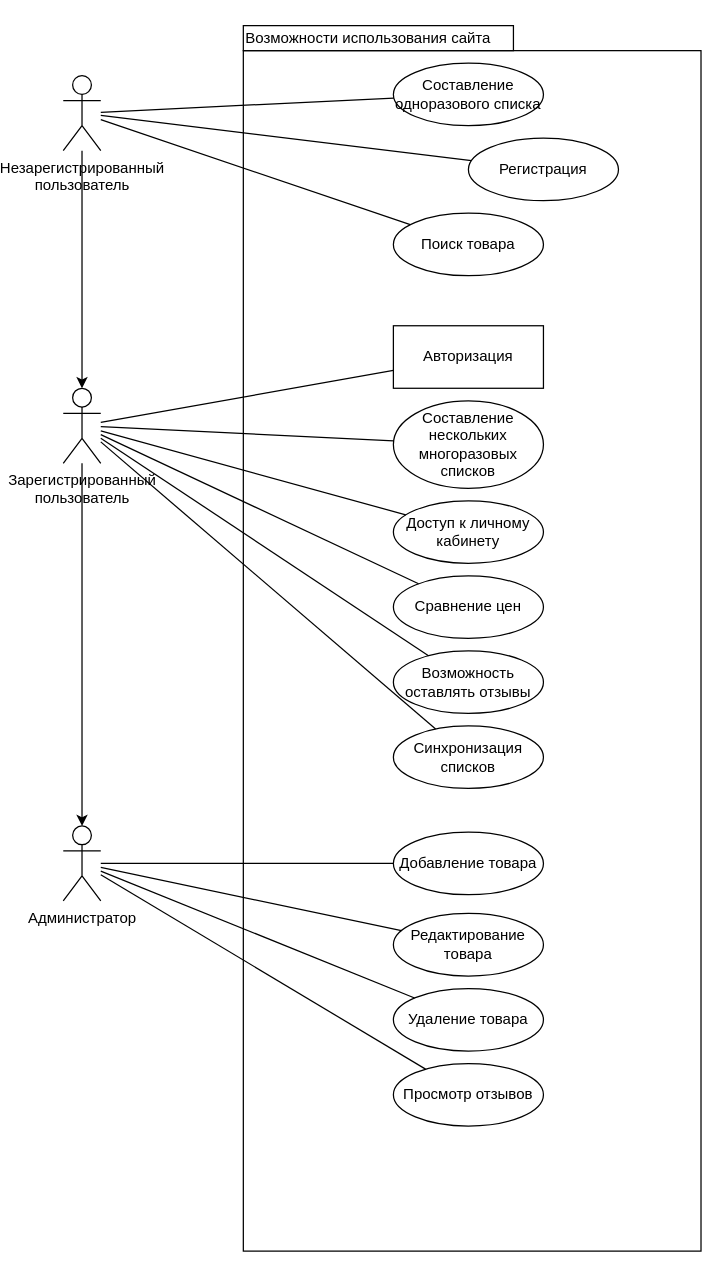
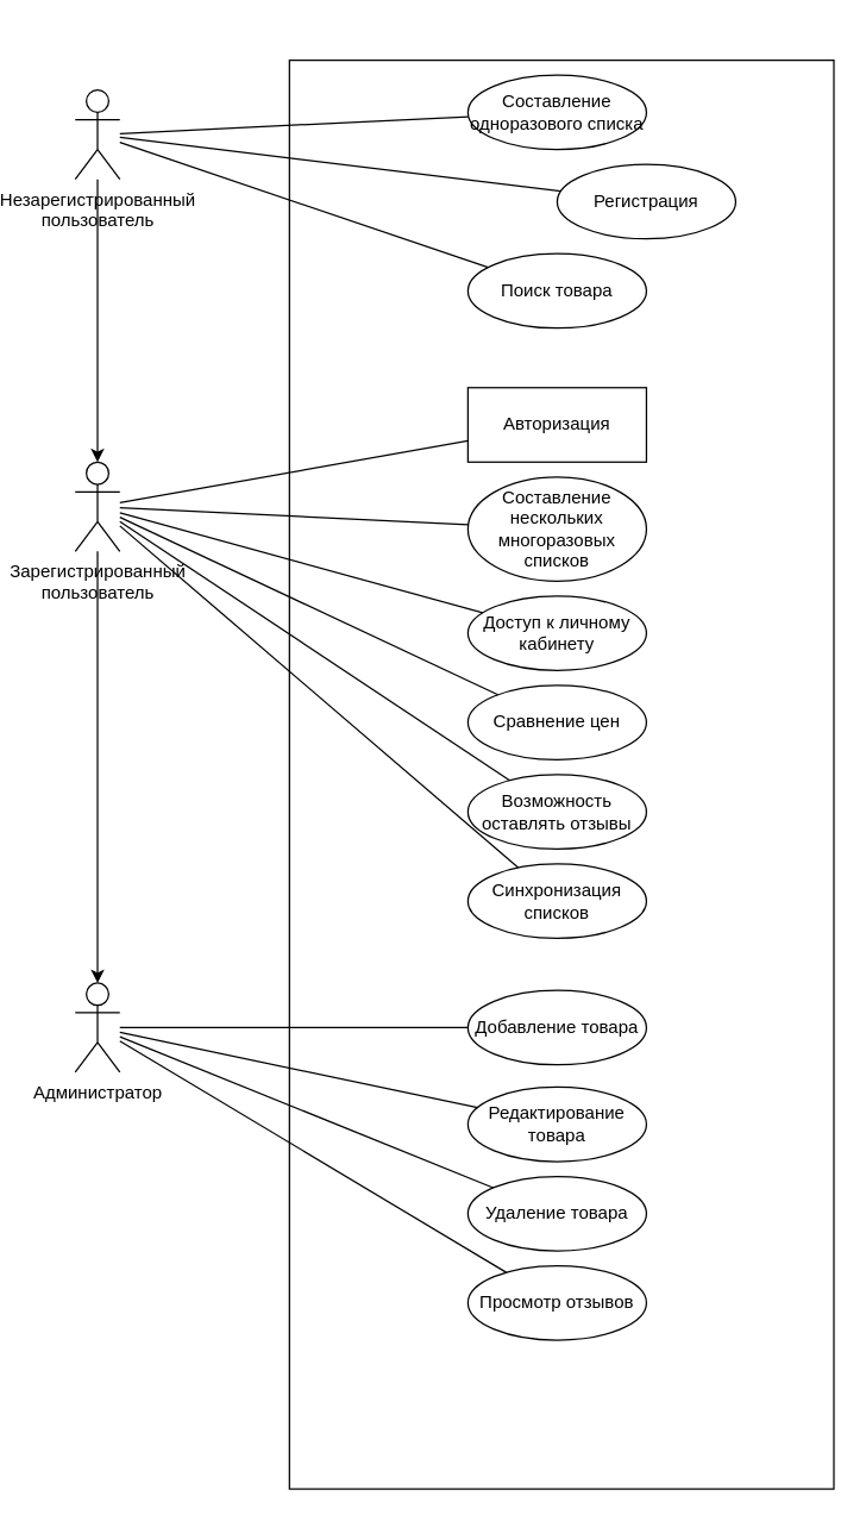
- <mxCell id="4" value="Возможности использования сайта" style="rounded=0;whiteSpace=wrap;html=1;align=left;" vertex="1" parent="1"><mxGeometry x="164" y="20" width="216" height="20" as="geometry" /></mxCell>
